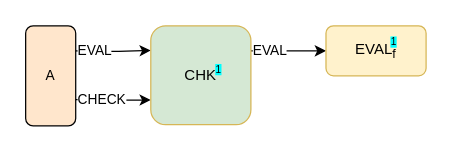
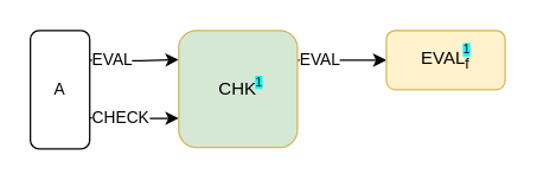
- <mxCell id="3" value="&lt;font color=&quot;#000000&quot;&gt;A&lt;/font&gt;" style="rounded=1;whiteSpace=wrap;html=1;labelBackgroundColor=none;fontSize=11;fontColor=#3333FF;fillColor=#ffe6cc;" parent="1" vertex="1"><mxGeometry x="20" y="20" width="40" height="80" as="geometry" /></mxCell>
+ <mxCell id="3" value="&lt;font color=&quot;#000000&quot;&gt;A&lt;/font&gt;" style="rounded=1;whiteSpace=wrap;html=1;labelBackgroundColor=none;fontSize=11;fontColor=#3333FF;" parent="1" vertex="1"><mxGeometry x="20" y="20" width="40" height="80" as="geometry" /></mxCell>
